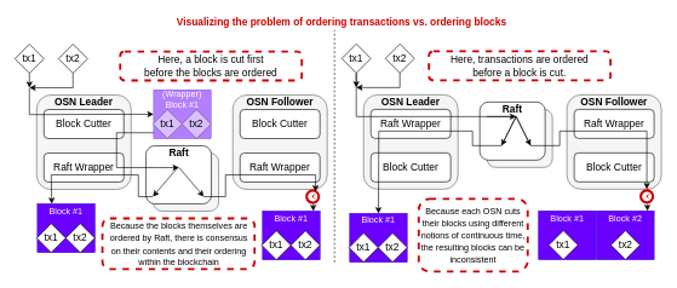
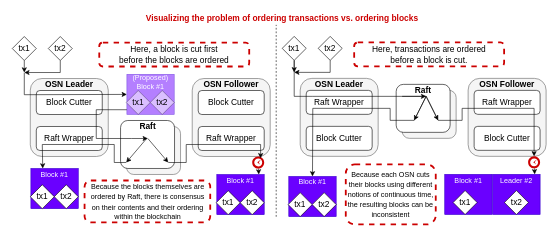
- <mxCell id="51" value="(Wrapper)&lt;br&gt;Block #1" style="text;html=1;strokeColor=none;fillColor=none;align=center;verticalAlign=middle;whiteSpace=wrap;rounded=0;fontColor=#FFFFFF;opacity=50;" parent="1" vertex="1"><mxGeometry x="211" y="123" width="79" height="25" as="geometry" /></mxCell>
+ <mxCell id="51" value="(Proposed)&lt;br&gt;Block #1" style="text;html=1;strokeColor=none;fillColor=none;align=center;verticalAlign=middle;whiteSpace=wrap;rounded=0;fontColor=#FFFFFF;opacity=50;" parent="1" vertex="1"><mxGeometry x="211" y="123" width="79" height="25" as="geometry" /></mxCell>
- <mxCell id="28" value="Block #2" style="text;html=1;strokeColor=none;fillColor=none;align=center;verticalAlign=middle;whiteSpace=wrap;rounded=0;fontColor=#FFFFFF;" parent="1" vertex="1"><mxGeometry x="821" y="289.75" width="79" height="20" as="geometry" /></mxCell>
+ <mxCell id="28" value="Leader #2" style="text;html=1;strokeColor=none;fillColor=none;align=center;verticalAlign=middle;whiteSpace=wrap;rounded=0;fontColor=#FFFFFF;" parent="1" vertex="1"><mxGeometry x="821" y="289.75" width="79" height="20" as="geometry" /></mxCell>
